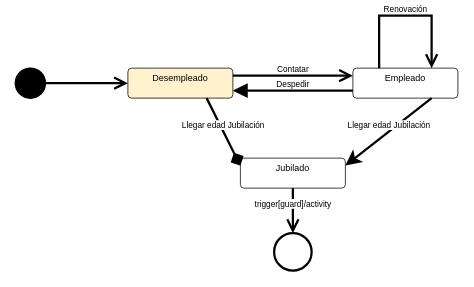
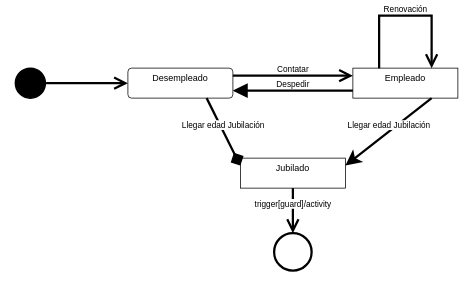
- <mxCell id="5" value="Desempleado" style="html=1;align=center;verticalAlign=top;rounded=1;absoluteArcSize=1;arcSize=10;dashed=0;whiteSpace=wrap;fillColor=#fff2cc;" vertex="1" parent="1"><mxGeometry x="170" y="90" width="140" height="40" as="geometry" /></mxCell>
+ <mxCell id="5" value="Desempleado" style="html=1;align=center;verticalAlign=top;rounded=1;absoluteArcSize=1;arcSize=10;dashed=0;whiteSpace=wrap;" vertex="1" parent="1"><mxGeometry x="170" y="90" width="140" height="40" as="geometry" /></mxCell>
- <mxCell id="2" value="Empleado" style="html=1;align=center;verticalAlign=top;rounded=1;absoluteArcSize=1;arcSize=10;dashed=0;whiteSpace=wrap;" vertex="1" parent="1"><mxGeometry x="470" y="90" width="140" height="40" as="geometry" /></mxCell>
+ <mxCell id="2" value="Empleado" style="html=1;align=center;verticalAlign=top;absoluteArcSize=1;arcSize=10;dashed=0;whiteSpace=wrap;rounded=0;" vertex="1" parent="1"><mxGeometry x="470" y="90" width="140" height="40" as="geometry" /></mxCell>
- <mxCell id="6" value="Jubilado" style="html=1;align=center;verticalAlign=top;rounded=1;absoluteArcSize=1;arcSize=10;dashed=0;whiteSpace=wrap;" vertex="1" parent="1"><mxGeometry x="320" y="210" width="140" height="40" as="geometry" /></mxCell>
+ <mxCell id="6" value="Jubilado" style="html=1;align=center;verticalAlign=top;absoluteArcSize=1;arcSize=10;dashed=0;whiteSpace=wrap;rounded=0;" vertex="1" parent="1"><mxGeometry x="320" y="210" width="140" height="40" as="geometry" /></mxCell>
